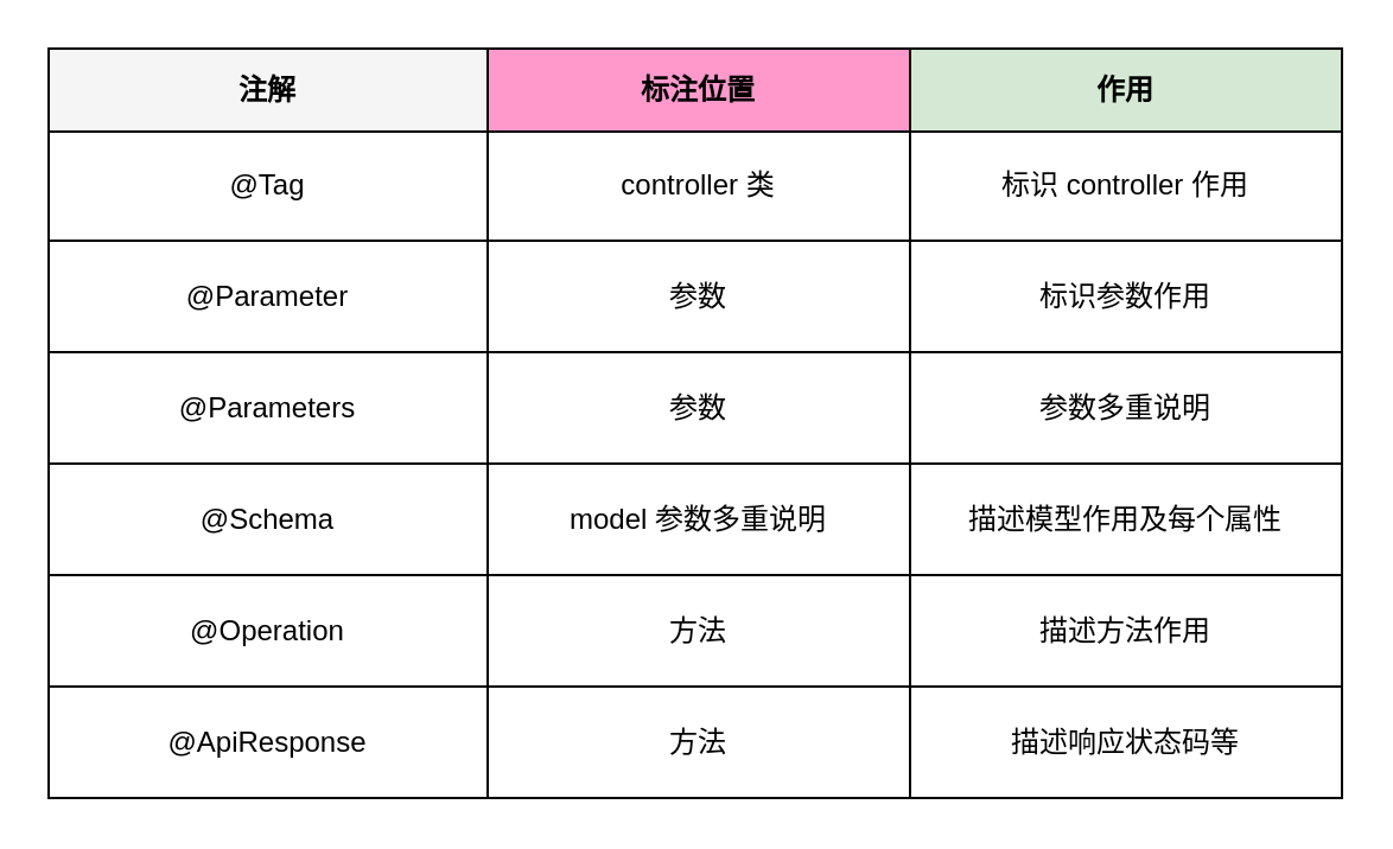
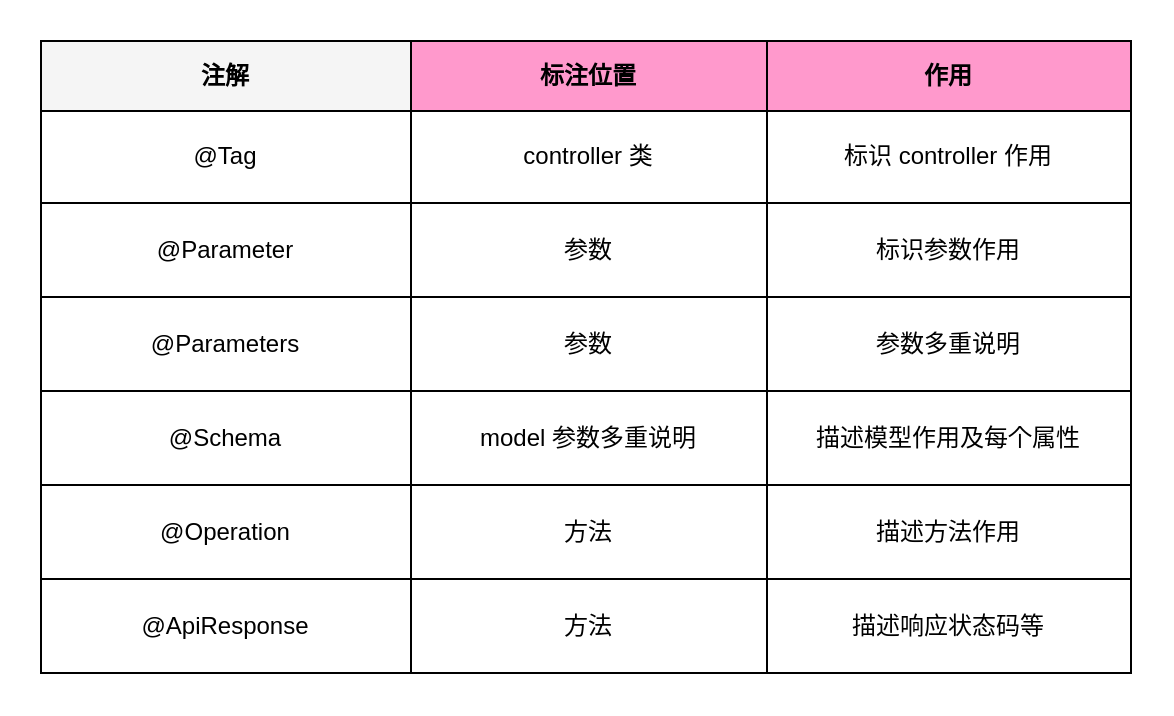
- <mxCell id="6" value="作用" style="connectable=0;recursiveResize=0;strokeColor=inherit;fillColor=#d5e8d4;align=center;whiteSpace=wrap;html=1;fontStyle=1;" vertex="1" parent="3"><mxGeometry x="363" width="182" height="35" as="geometry"><mxRectangle width="182" height="35" as="alternateBounds" /></mxGeometry></mxCell>
+ <mxCell id="6" value="作用" style="connectable=0;recursiveResize=0;strokeColor=inherit;fillColor=#FF99CC;align=center;whiteSpace=wrap;html=1;fontStyle=1" vertex="1" parent="3"><mxGeometry x="363" width="182" height="35" as="geometry"><mxRectangle width="182" height="35" as="alternateBounds" /></mxGeometry></mxCell>
